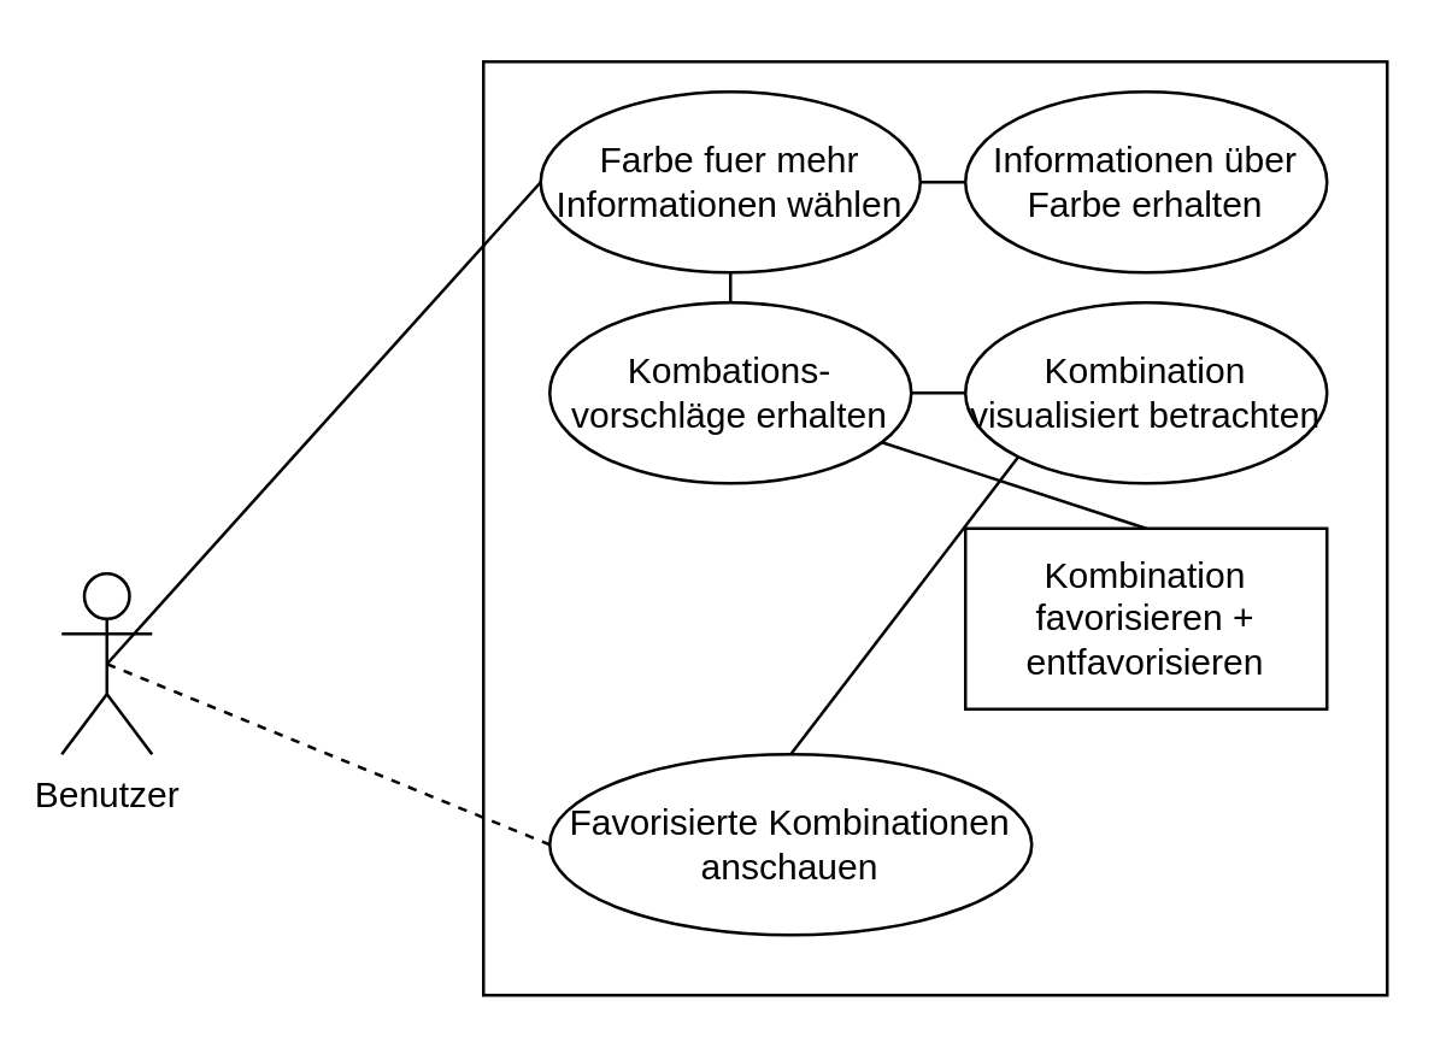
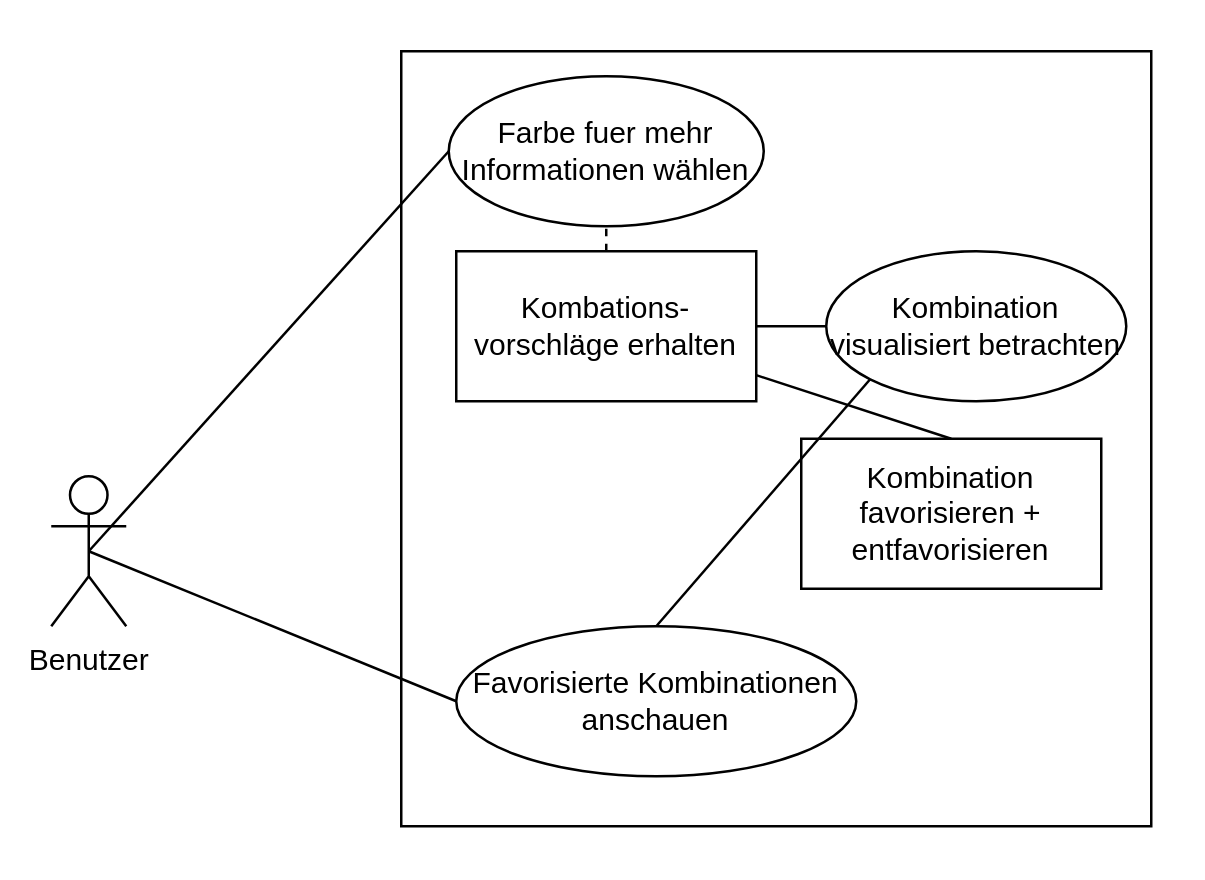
- <mxCell id="10" value="" style="endArrow=none;html=1;rounded=0;entryX=0;entryY=0.5;entryDx=0;entryDy=0;exitX=1;exitY=0.5;exitDx=0;exitDy=0;" edge="1" parent="1" source="4" target="5"><mxGeometry width="50" height="50" relative="1" as="geometry"><mxPoint x="70" y="260" as="sourcePoint" /><mxPoint x="120" y="210" as="targetPoint" /></mxGeometry></mxCell>
- <mxCell id="5" value="Informationen über Farbe erhalten" style="ellipse;whiteSpace=wrap;html=1;" vertex="1" parent="1"><mxGeometry x="320" y="30" width="120" height="60" as="geometry" /></mxCell>
- <mxCell id="9" value="" style="endArrow=none;html=1;rounded=0;entryX=0.5;entryY=1;entryDx=0;entryDy=0;exitX=0.5;exitY=0;exitDx=0;exitDy=0;" edge="1" parent="1" source="6" target="4"><mxGeometry width="50" height="50" relative="1" as="geometry"><mxPoint x="70" y="260" as="sourcePoint" /><mxPoint x="120" y="210" as="targetPoint" /></mxGeometry></mxCell>
+ <mxCell id="9" value="" style="endArrow=none;html=1;rounded=0;entryX=0.5;entryY=1;entryDx=0;entryDy=0;exitX=0.5;exitY=0;exitDx=0;exitDy=0;dashed=1;" edge="1" parent="1" source="6" target="4"><mxGeometry width="50" height="50" relative="1" as="geometry"><mxPoint x="70" y="260" as="sourcePoint" /><mxPoint x="120" y="210" as="targetPoint" /></mxGeometry></mxCell>
- <mxCell id="6" value="&lt;div&gt;Kombations-&lt;/div&gt;&lt;div&gt;vorschläge erhalten&lt;br&gt;&lt;/div&gt;" style="ellipse;whiteSpace=wrap;html=1;" vertex="1" parent="1"><mxGeometry x="182" y="100" width="120" height="60" as="geometry" /></mxCell>
+ <mxCell id="6" value="&lt;div&gt;Kombations-&lt;/div&gt;&lt;div&gt;vorschläge erhalten&lt;br&gt;&lt;/div&gt;" style="whiteSpace=wrap;html=1;rounded=0;" vertex="1" parent="1"><mxGeometry x="182" y="100" width="120" height="60" as="geometry" /></mxCell>
- <mxCell id="7" value="Kombination visualisiert betrachten" style="ellipse;whiteSpace=wrap;html=1;" vertex="1" parent="1"><mxGeometry x="320" y="100" width="120" height="60" as="geometry" /></mxCell>
+ <mxCell id="7" value="Kombination visualisiert betrachten" style="ellipse;whiteSpace=wrap;html=1;" vertex="1" parent="1"><mxGeometry x="330" y="100" width="120" height="60" as="geometry" /></mxCell>
- <mxCell id="15" value="" style="endArrow=none;html=1;rounded=0;entryX=0;entryY=0.5;entryDx=0;entryDy=0;exitX=0.5;exitY=0.5;exitDx=0;exitDy=0;exitPerimeter=0;dashed=1;" edge="1" parent="1" source="3" target="14"><mxGeometry width="50" height="50" relative="1" as="geometry"><mxPoint x="70" y="260" as="sourcePoint" /><mxPoint x="120" y="210" as="targetPoint" /></mxGeometry></mxCell>
+ <mxCell id="15" value="" style="endArrow=none;html=1;rounded=0;entryX=0;entryY=0.5;entryDx=0;entryDy=0;exitX=0.5;exitY=0.5;exitDx=0;exitDy=0;exitPerimeter=0;" edge="1" parent="1" source="3" target="14"><mxGeometry width="50" height="50" relative="1" as="geometry"><mxPoint x="70" y="260" as="sourcePoint" /><mxPoint x="120" y="210" as="targetPoint" /></mxGeometry></mxCell>
